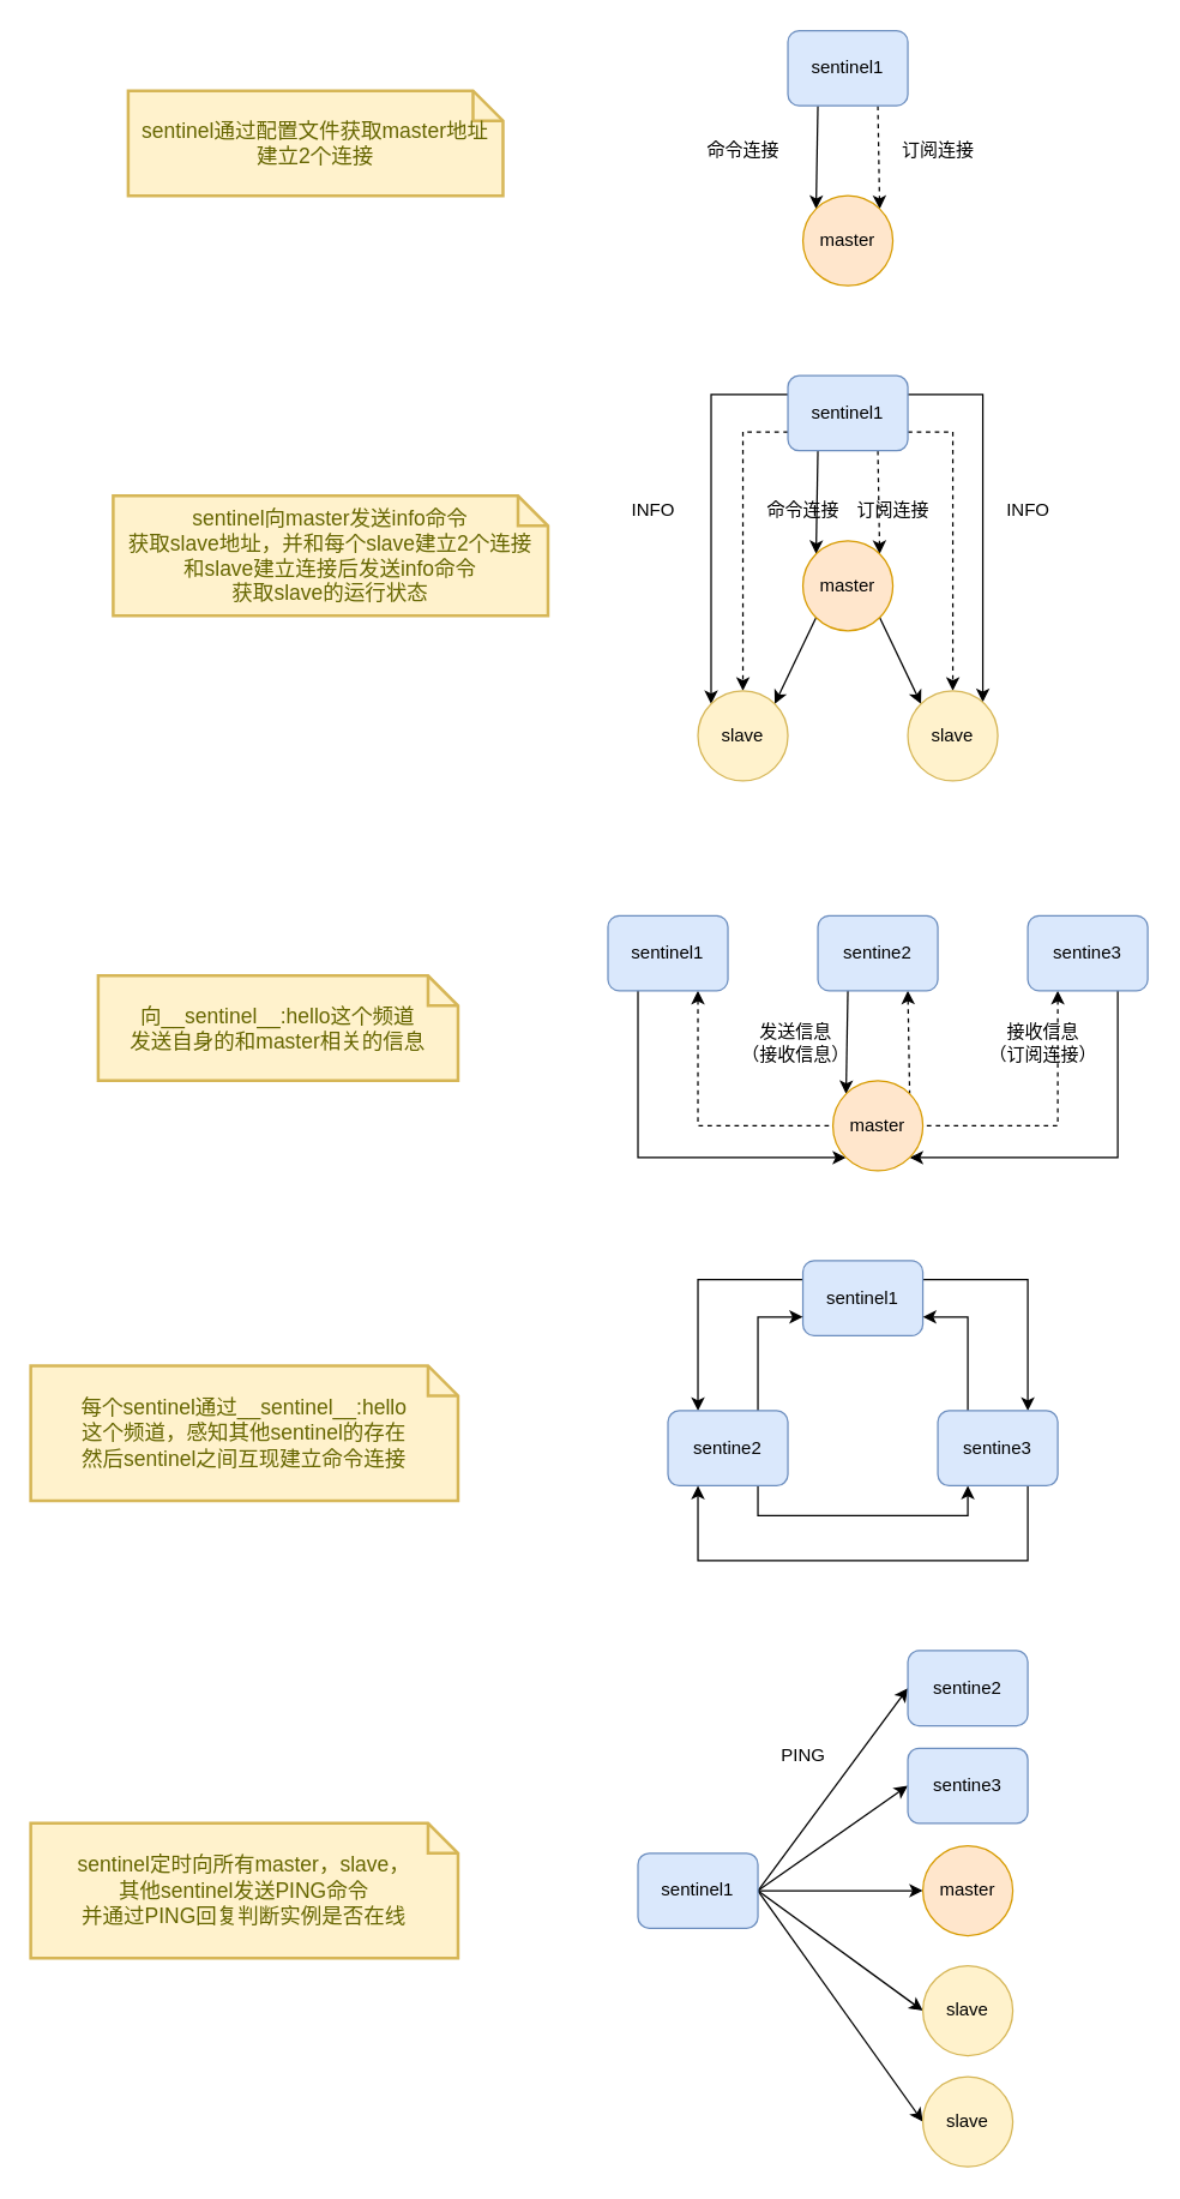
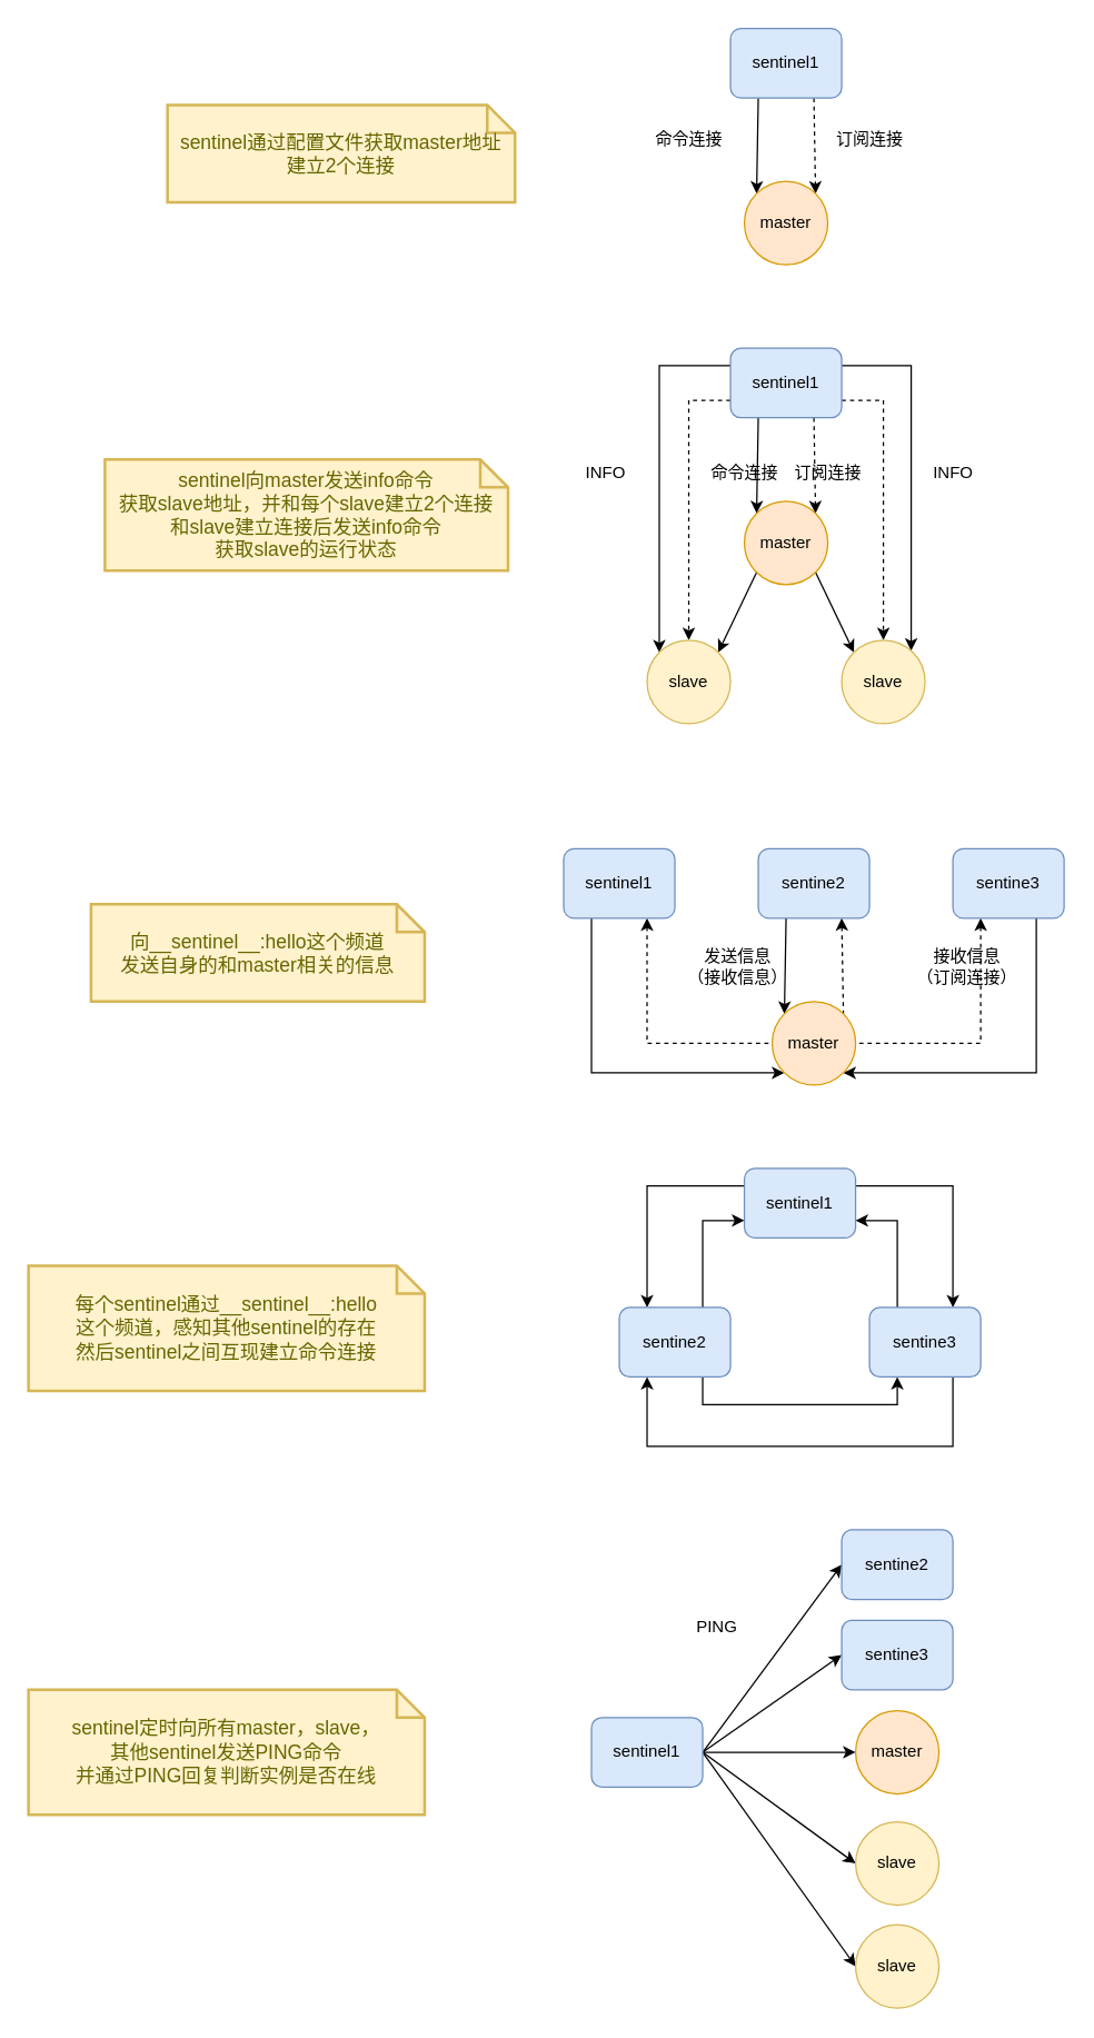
- <mxCell id="56" value="sentinel通过配置文件获取master地址&lt;br&gt;建立2个连接" style="shape=note;strokeWidth=2;fontSize=14;size=20;whiteSpace=wrap;html=1;fillColor=#fff2cc;strokeColor=#d6b656;fontColor=#666600;" parent="1" vertex="1"><mxGeometry x="85" y="60" width="250" height="70" as="geometry" /></mxCell>
+ <mxCell id="56" value="sentinel通过配置文件获取master地址&lt;br&gt;建立2个连接" style="shape=note;strokeWidth=2;fontSize=14;size=20;whiteSpace=wrap;html=1;fillColor=#fff2cc;strokeColor=#d6b656;fontColor=#666600;" parent="1" vertex="1"><mxGeometry x="120" y="75" width="250" height="70" as="geometry" /></mxCell>
- <mxCell id="55" value="PING" style="text;html=1;align=center;verticalAlign=middle;resizable=0;points=[];autosize=1;strokeColor=none;fillColor=none;" parent="1" vertex="1"><mxGeometry x="515" y="1160" width="40" height="20" as="geometry" /></mxCell>
+ <mxCell id="55" value="PING" style="text;html=1;align=center;verticalAlign=middle;resizable=0;points=[];autosize=1;strokeColor=none;fillColor=none;" parent="1" vertex="1"><mxGeometry x="495" y="1160" width="40" height="20" as="geometry" /></mxCell>
